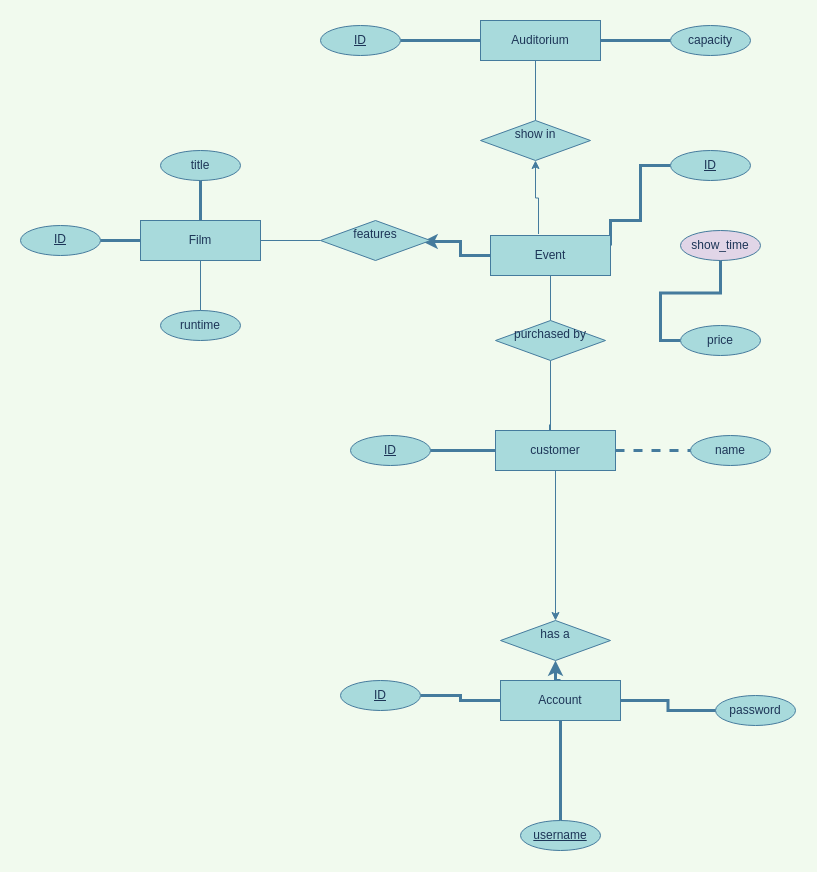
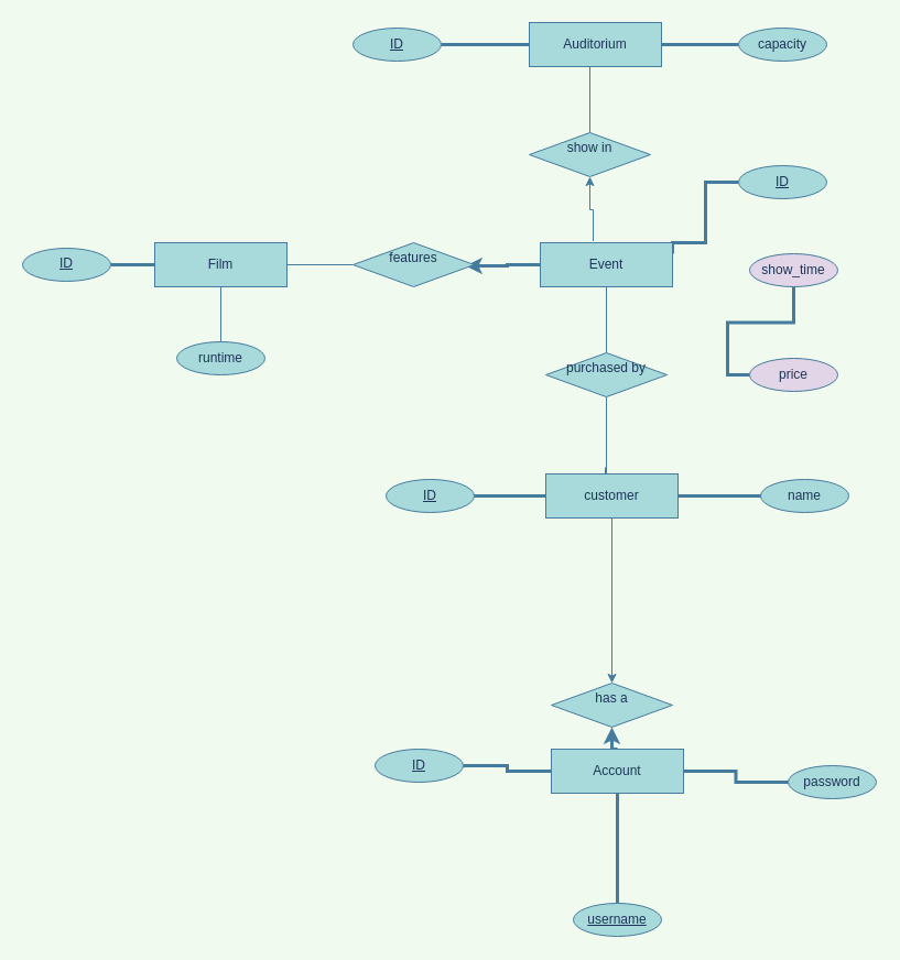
- <mxCell id="4" value="title" style="ellipse;whiteSpace=wrap;html=1;fillColor=#A8DADC;strokeColor=#457B9D;fontColor=#1D3557;" vertex="1" parent="1"><mxGeometry x="160" y="150" width="80" height="30" as="geometry" /></mxCell>
- <mxCell id="6" style="edgeStyle=orthogonalEdgeStyle;rounded=0;orthogonalLoop=1;jettySize=auto;html=1;exitX=0.5;exitY=0;exitDx=0;exitDy=0;entryX=0.5;entryY=1;entryDx=0;entryDy=0;endArrow=none;endFill=0;strokeWidth=3;strokeColor=#457B9D;fontColor=#1D3557;labelBackgroundColor=#F1FAEE;" edge="1" parent="1" source="8" target="4"><mxGeometry relative="1" as="geometry" /></mxCell>
- <mxCell id="15" value="Event" style="rounded=0;whiteSpace=wrap;html=1;fillColor=#A8DADC;strokeColor=#457B9D;fontColor=#1D3557;" vertex="1" parent="1"><mxGeometry x="490" y="235" width="120" height="40" as="geometry" /></mxCell>
+ <mxCell id="15" value="Event" style="rounded=0;whiteSpace=wrap;html=1;fillColor=#A8DADC;strokeColor=#457B9D;fontColor=#1D3557;" vertex="1" parent="1"><mxGeometry x="490" y="220" width="120" height="40" as="geometry" /></mxCell>
- <mxCell id="28" value="price" style="ellipse;whiteSpace=wrap;html=1;fillColor=#A8DADC;strokeColor=#457B9D;fontColor=#1D3557;" vertex="1" parent="1"><mxGeometry x="680" y="325" width="80" height="30" as="geometry" /></mxCell>
+ <mxCell id="28" value="price" style="ellipse;whiteSpace=wrap;html=1;fillColor=#e1d5e7;strokeColor=#457B9D;fontColor=#1D3557;" vertex="1" parent="1"><mxGeometry x="680" y="325" width="80" height="30" as="geometry" /></mxCell>
- <mxCell id="34" style="edgeStyle=orthogonalEdgeStyle;rounded=0;orthogonalLoop=1;jettySize=auto;html=1;exitX=1;exitY=0.5;exitDx=0;exitDy=0;entryX=0;entryY=0.5;entryDx=0;entryDy=0;endArrow=none;endFill=0;strokeWidth=3;strokeColor=#457B9D;fontColor=#1D3557;labelBackgroundColor=#F1FAEE;dashed=1;" edge="1" parent="1" source="36" target="31"><mxGeometry relative="1" as="geometry" /></mxCell>
+ <mxCell id="34" style="edgeStyle=orthogonalEdgeStyle;rounded=0;orthogonalLoop=1;jettySize=auto;html=1;exitX=1;exitY=0.5;exitDx=0;exitDy=0;entryX=0;entryY=0.5;entryDx=0;entryDy=0;endArrow=none;endFill=0;strokeWidth=3;strokeColor=#457B9D;fontColor=#1D3557;labelBackgroundColor=#F1FAEE;" edge="1" parent="1" source="36" target="31"><mxGeometry relative="1" as="geometry" /></mxCell>
